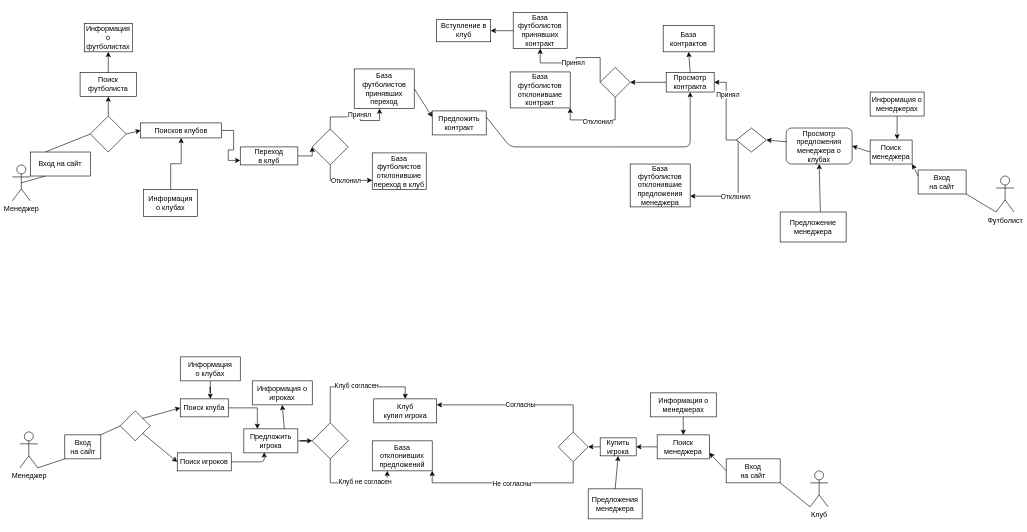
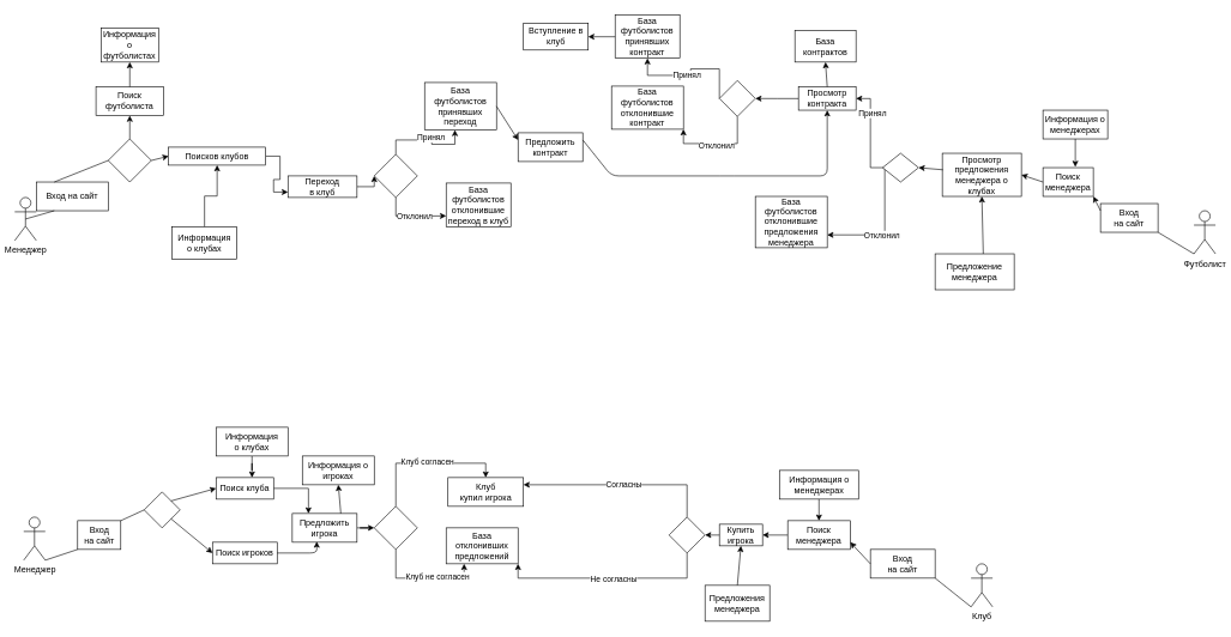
- <mxCell id="17" value="Просмотр&lt;br&gt;предложения менеджера о клубах&lt;br&gt;" style="whiteSpace=wrap;html=1;rounded=1;" parent="1" vertex="1"><mxGeometry x="1310" y="212.5" width="110" height="60" as="geometry" /></mxCell>
+ <mxCell id="17" value="Просмотр&lt;br&gt;предложения менеджера о клубах&lt;br&gt;" style="rounded=0;whiteSpace=wrap;html=1;" parent="1" vertex="1"><mxGeometry x="1310" y="212.5" width="110" height="60" as="geometry" /></mxCell>
